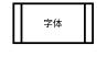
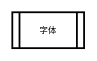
- <mxCell id="2" value="&lt;font style=&quot;font-size: 14px;&quot;&gt;字体&lt;/font&gt;" style="shape=process;whiteSpace=wrap;html=1;backgroundOutline=1;strokeWidth=3;" vertex="1" parent="1"><mxGeometry x="20" y="5" width="120" height="60" as="geometry" /></mxCell>
+ <mxCell id="2" value="&lt;font style=&quot;font-size: 14px;&quot;&gt;字体&lt;/font&gt;" style="shape=process;whiteSpace=wrap;html=1;backgroundOutline=1;strokeWidth=3;" vertex="1" parent="1"><mxGeometry x="20" y="20" width="120" height="60" as="geometry" /></mxCell>
